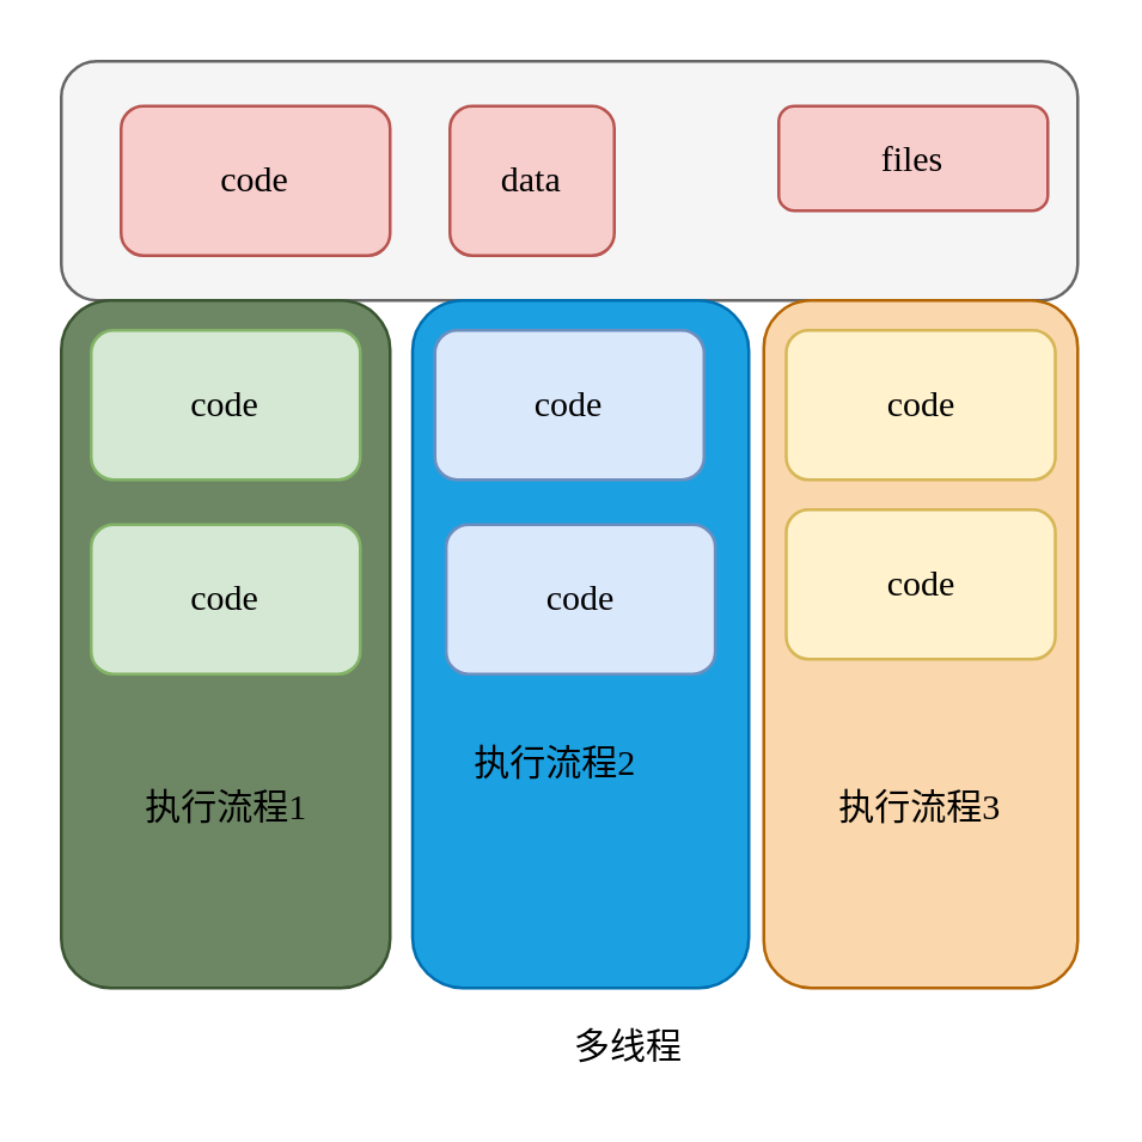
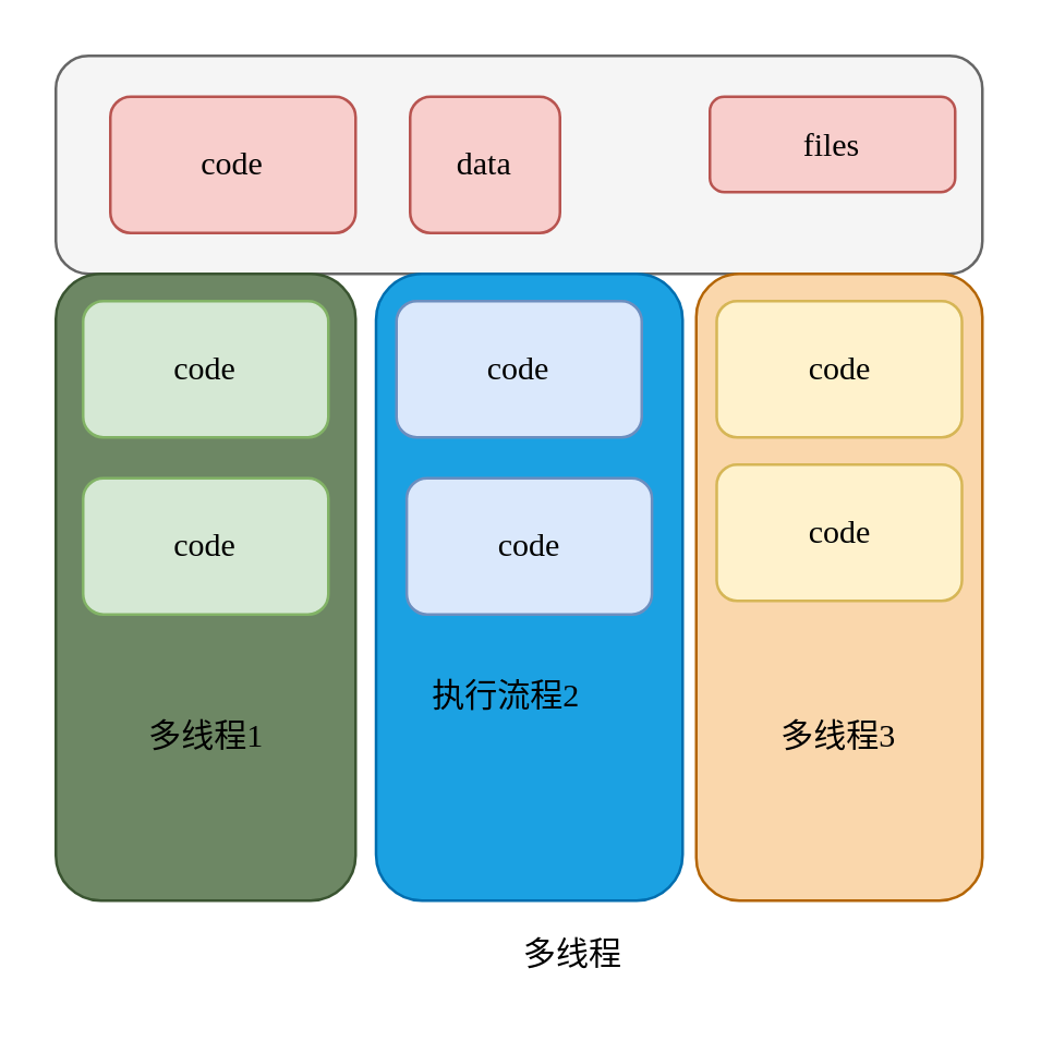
- <mxCell id="15" value="执行流程1" style="text;html=1;strokeColor=none;fillColor=none;align=center;verticalAlign=middle;whiteSpace=wrap;rounded=0;fontFamily=Comic Sans MS;" vertex="1" parent="1"><mxGeometry x="43.75" y="260" width="62.5" height="20" as="geometry" /></mxCell>
+ <mxCell id="15" value="多线程1" style="text;html=1;strokeColor=none;fillColor=none;align=center;verticalAlign=middle;whiteSpace=wrap;rounded=0;fontFamily=Comic Sans MS;" vertex="1" parent="1"><mxGeometry x="43.75" y="260" width="62.5" height="20" as="geometry" /></mxCell>
- <mxCell id="17" value="执行流程3" style="text;html=1;strokeColor=none;fillColor=none;align=center;verticalAlign=middle;whiteSpace=wrap;rounded=0;fontFamily=Comic Sans MS;" vertex="1" parent="1"><mxGeometry x="276.25" y="260" width="62.5" height="20" as="geometry" /></mxCell>
+ <mxCell id="17" value="多线程3" style="text;html=1;strokeColor=none;fillColor=none;align=center;verticalAlign=middle;whiteSpace=wrap;rounded=0;fontFamily=Comic Sans MS;" vertex="1" parent="1"><mxGeometry x="276.25" y="260" width="62.5" height="20" as="geometry" /></mxCell>
